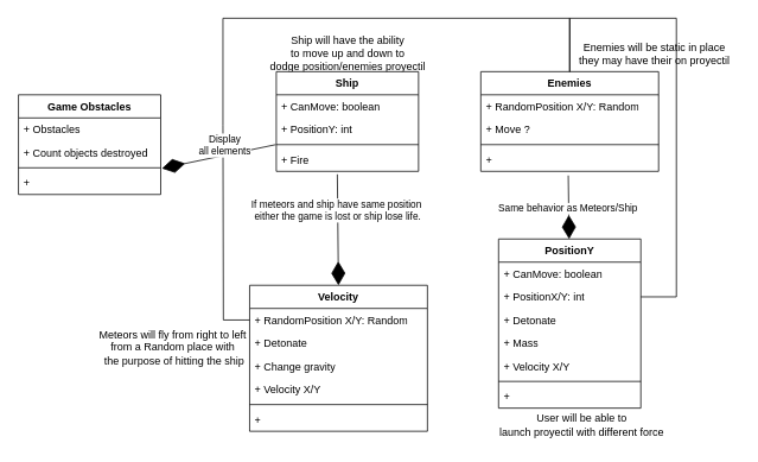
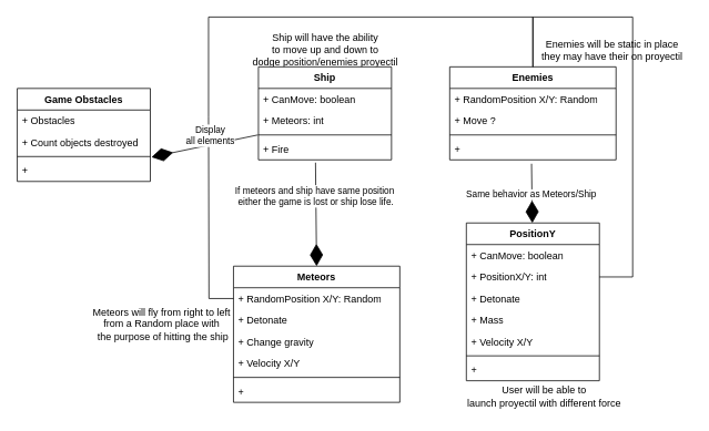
- <mxCell id="13" value="+ PositionY: int" style="text;strokeColor=none;fillColor=none;align=left;verticalAlign=top;spacingLeft=4;spacingRight=4;overflow=hidden;rotatable=0;points=[[0,0.5],[1,0.5]];portConstraint=eastwest;whiteSpace=wrap;html=1;" parent="11" vertex="1"><mxGeometry y="52" width="160" height="26" as="geometry" /></mxCell>
+ <mxCell id="13" value="+ Meteors: int" style="text;strokeColor=none;fillColor=none;align=left;verticalAlign=top;spacingLeft=4;spacingRight=4;overflow=hidden;rotatable=0;points=[[0,0.5],[1,0.5]];portConstraint=eastwest;whiteSpace=wrap;html=1;" parent="11" vertex="1"><mxGeometry y="52" width="160" height="26" as="geometry" /></mxCell>
- <mxCell id="21" value="Velocity" style="swimlane;fontStyle=1;align=center;verticalAlign=top;childLayout=stackLayout;horizontal=1;startSize=26;horizontalStack=0;resizeParent=1;resizeParentMax=0;resizeLast=0;collapsible=1;marginBottom=0;whiteSpace=wrap;html=1;" parent="1" vertex="1"><mxGeometry x="280" y="320" width="200" height="164" as="geometry" /></mxCell>
+ <mxCell id="21" value="Meteors" style="swimlane;fontStyle=1;align=center;verticalAlign=top;childLayout=stackLayout;horizontal=1;startSize=26;horizontalStack=0;resizeParent=1;resizeParentMax=0;resizeLast=0;collapsible=1;marginBottom=0;whiteSpace=wrap;html=1;" parent="1" vertex="1"><mxGeometry x="280" y="320" width="200" height="164" as="geometry" /></mxCell>
